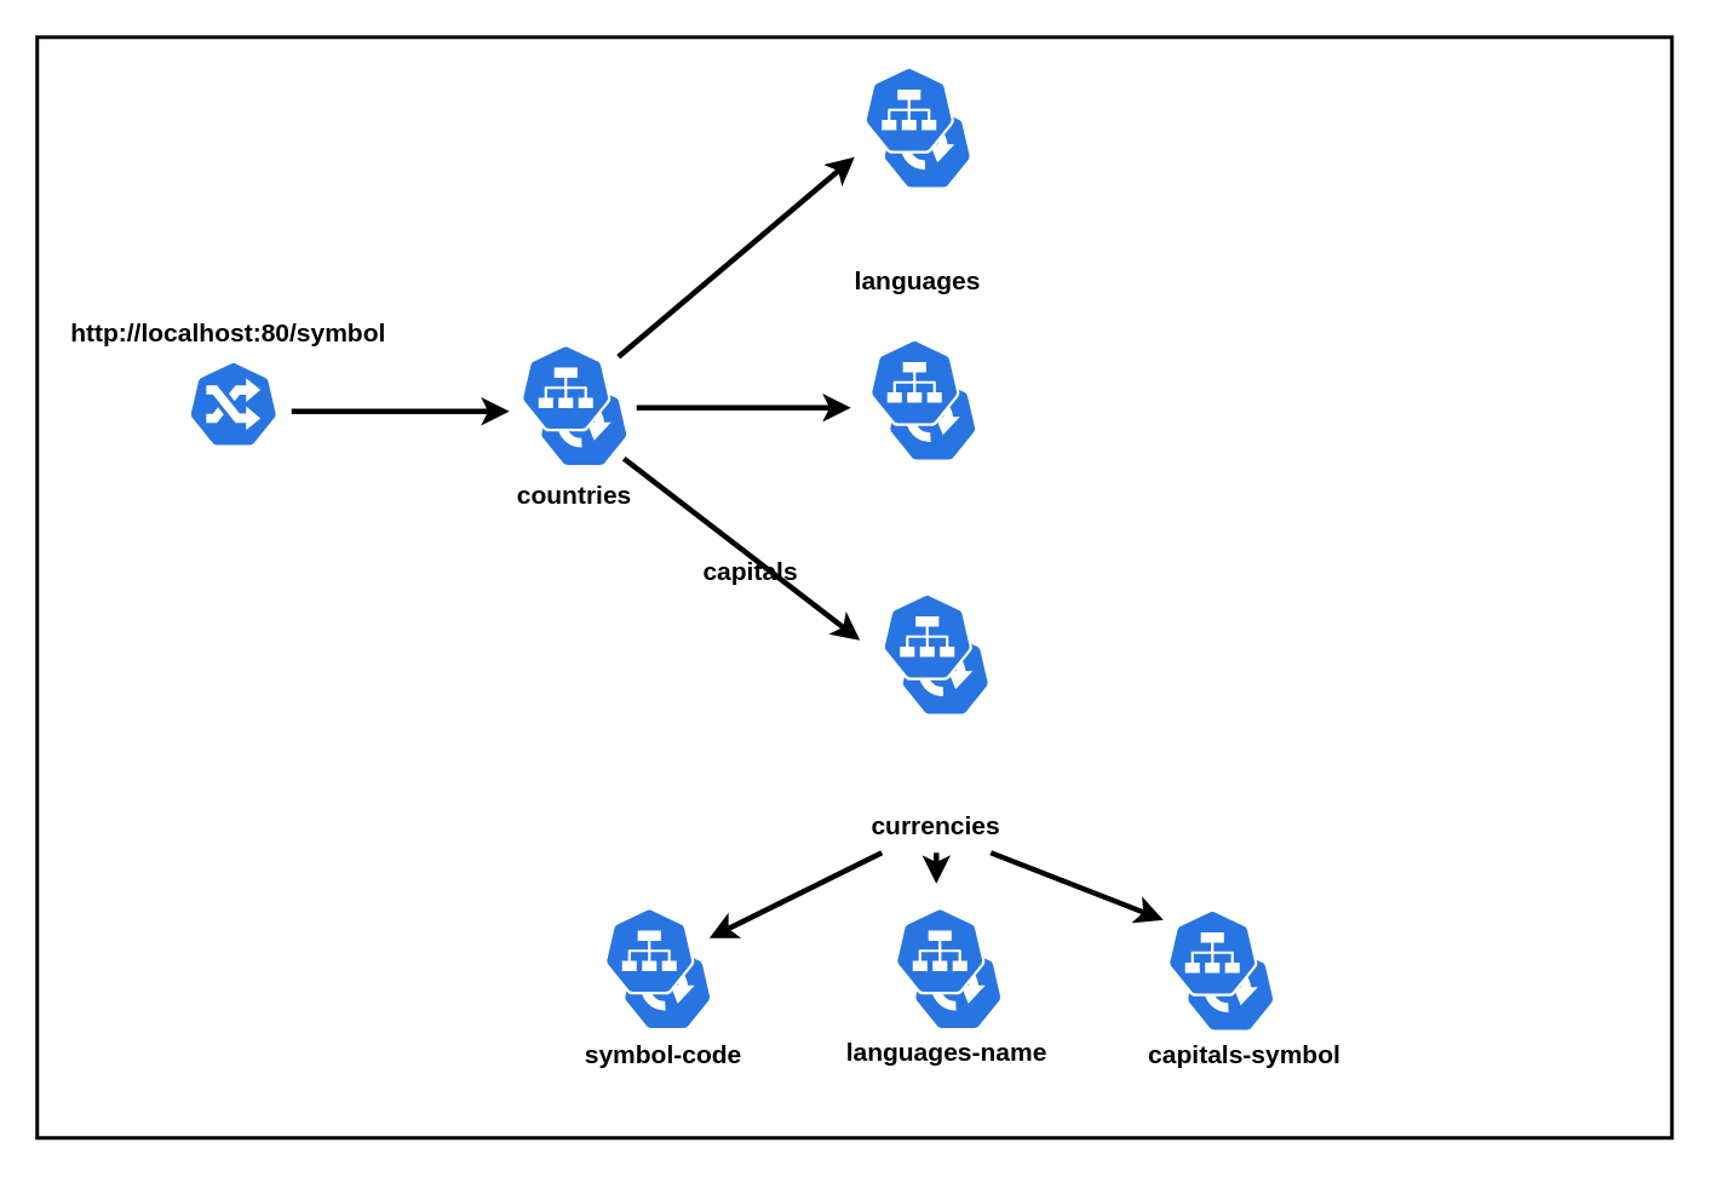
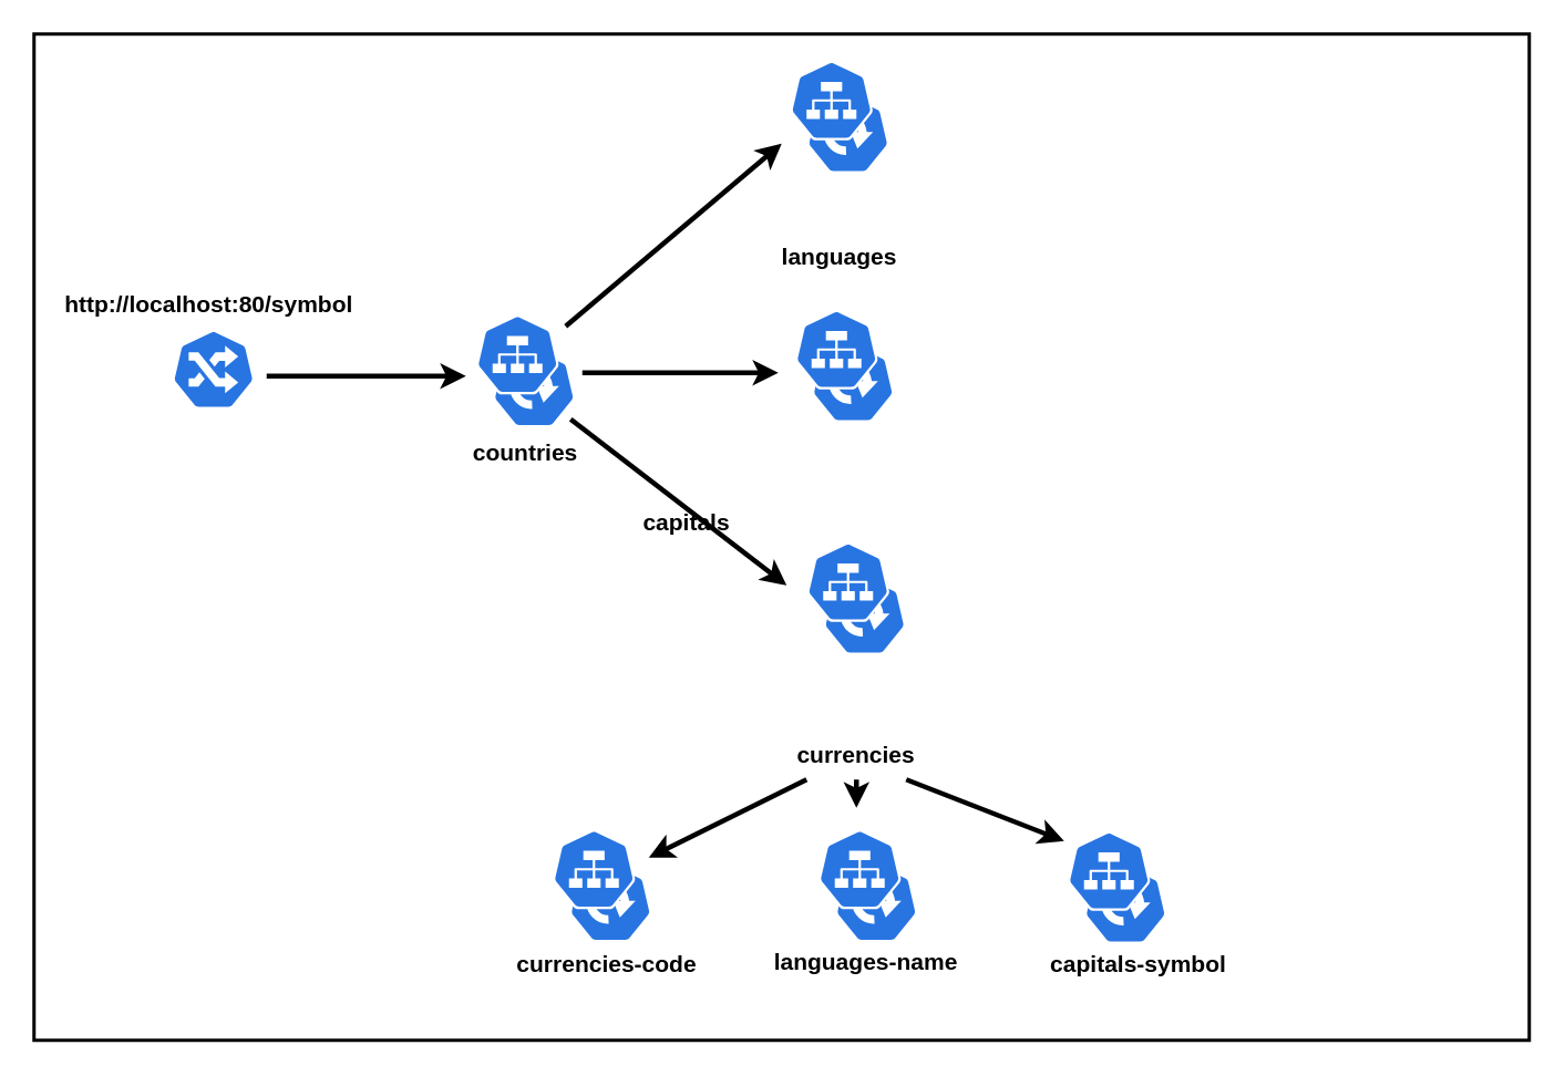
- <mxCell id="21" value="&lt;b&gt;&lt;font style=&quot;font-size: 14px;&quot;&gt;symbol-code&lt;/font&gt;&lt;/b&gt;" style="text;html=1;strokeColor=none;fillColor=none;align=center;verticalAlign=middle;whiteSpace=wrap;rounded=0;" vertex="1" parent="1"><mxGeometry x="295" y="565" width="140" height="30" as="geometry" /></mxCell>
+ <mxCell id="21" value="&lt;b&gt;&lt;font style=&quot;font-size: 14px;&quot;&gt;currencies-code&lt;/font&gt;&lt;/b&gt;" style="text;html=1;strokeColor=none;fillColor=none;align=center;verticalAlign=middle;whiteSpace=wrap;rounded=0;" vertex="1" parent="1"><mxGeometry x="295" y="565" width="140" height="30" as="geometry" /></mxCell>
